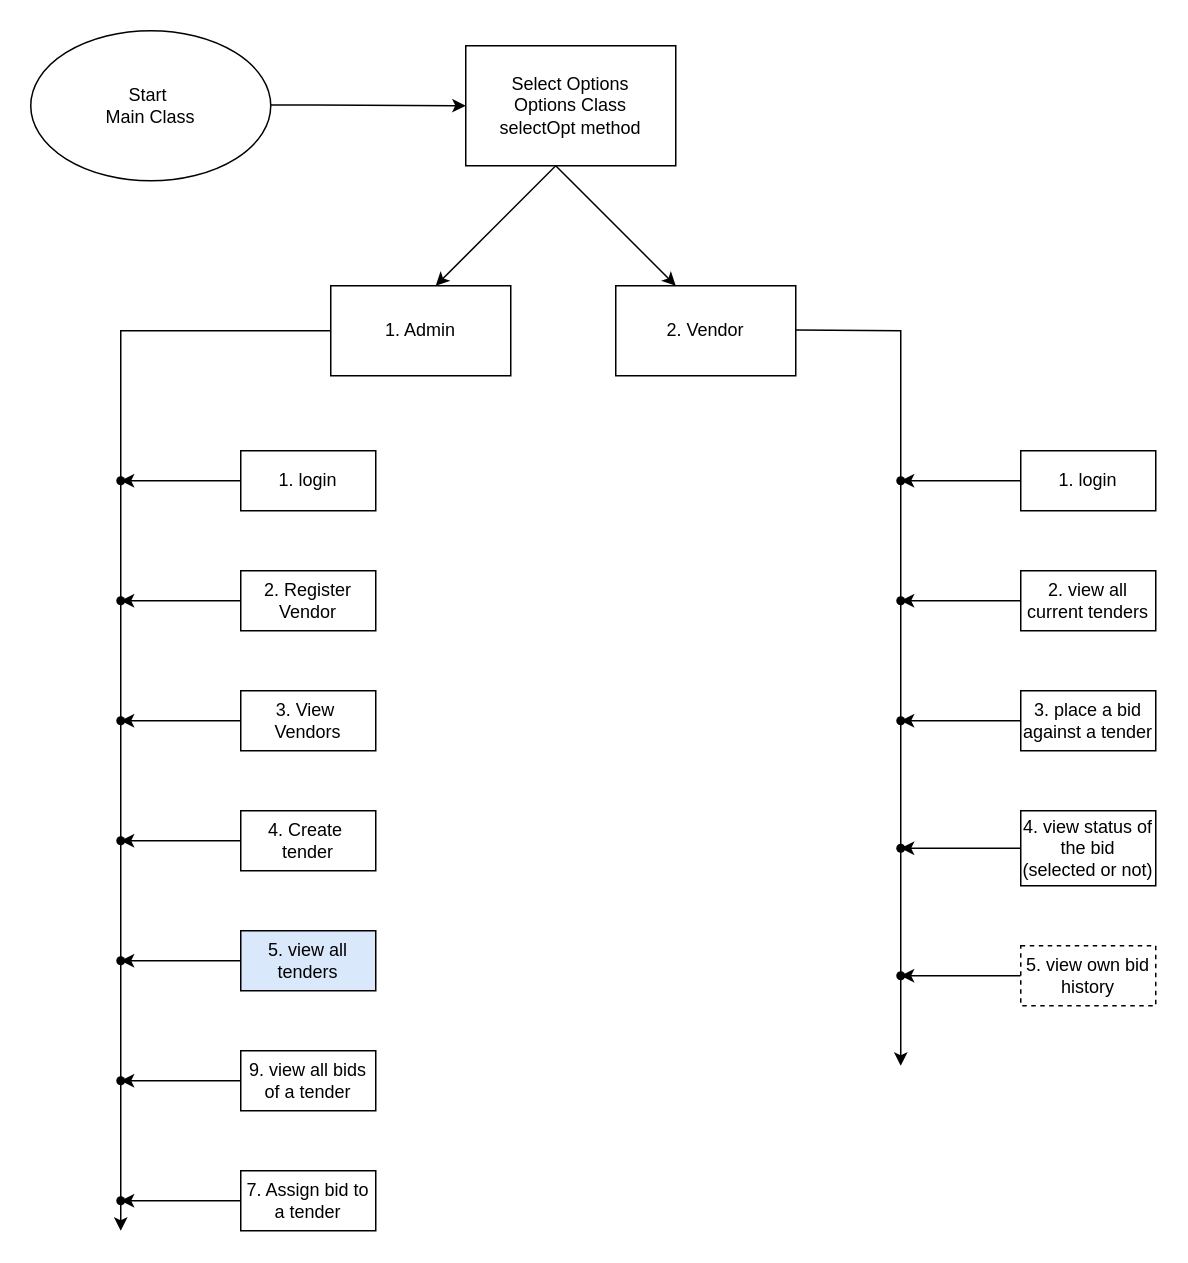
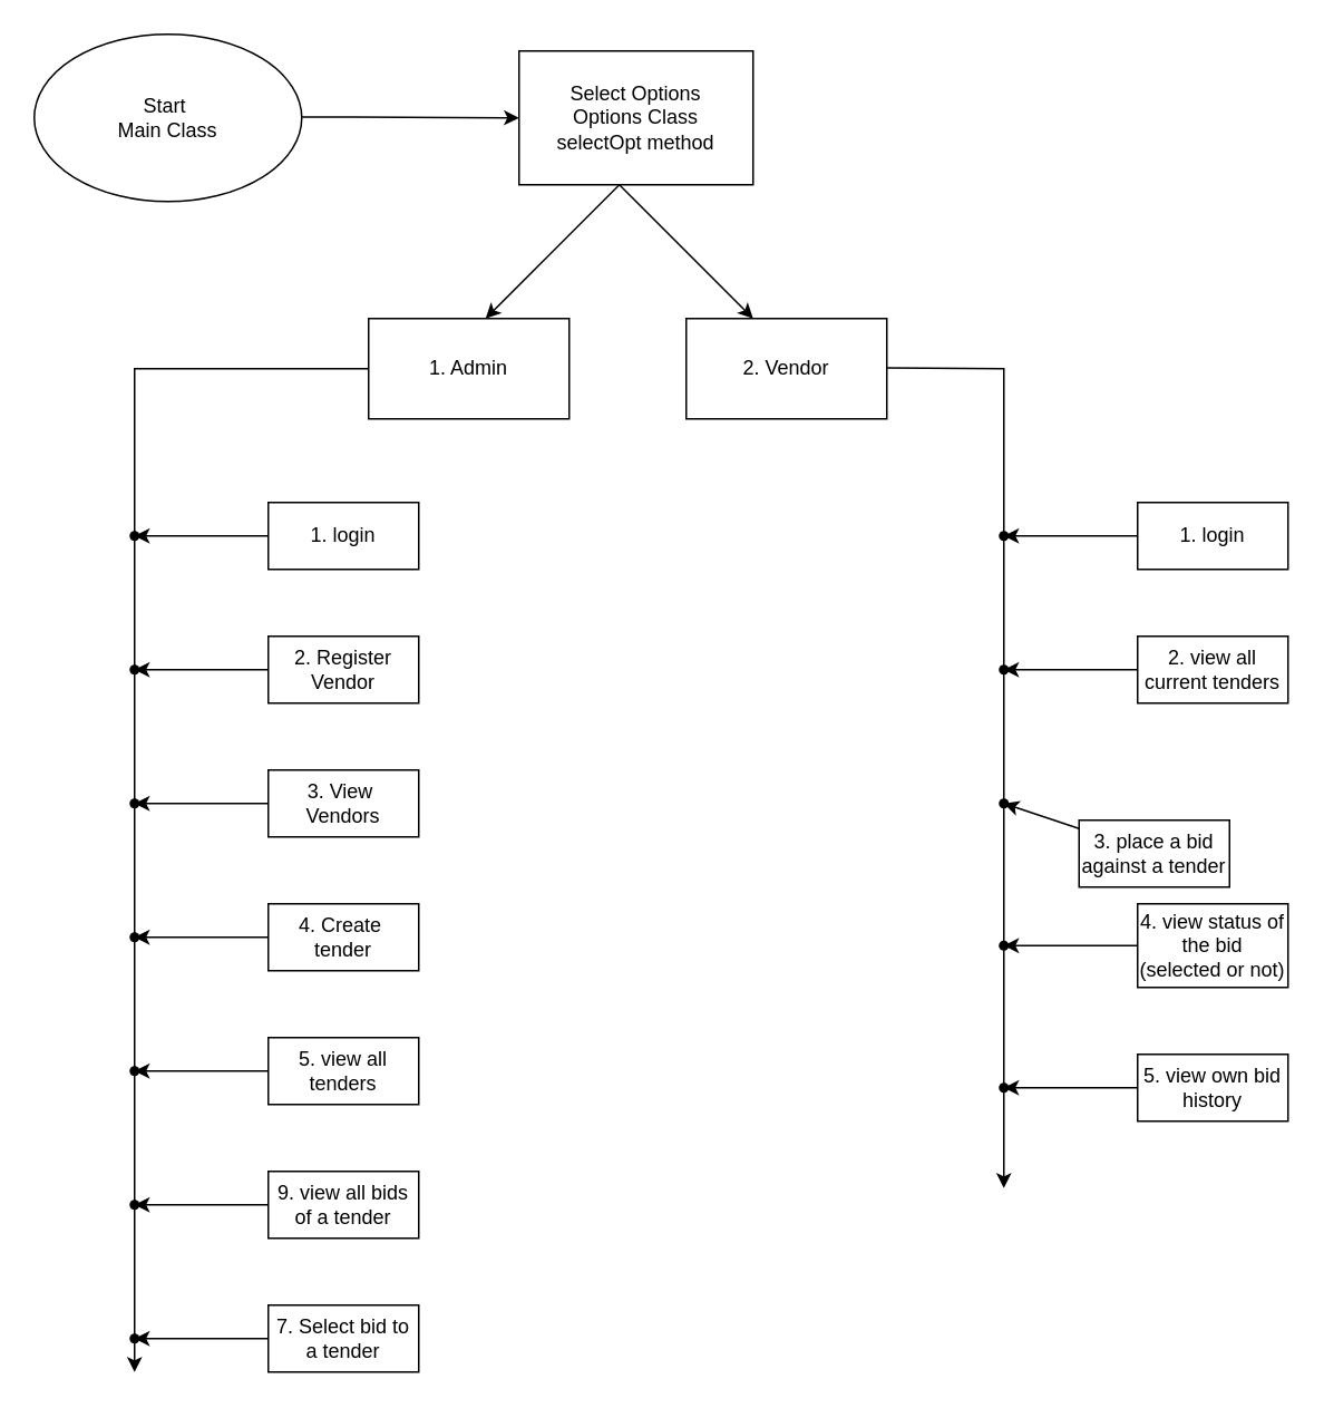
- <mxCell id="37" value="3. place a bid against a tender" style="whiteSpace=wrap;html=1;" vertex="1" parent="1"><mxGeometry x="680" y="460" width="90" height="40" as="geometry" /></mxCell>
+ <mxCell id="37" value="3. place a bid against a tender" style="whiteSpace=wrap;html=1;" vertex="1" parent="1"><mxGeometry x="645" y="490" width="90" height="40" as="geometry" /></mxCell>
- <mxCell id="19" value="5. view all&lt;br&gt;tenders" style="whiteSpace=wrap;html=1;fillColor=#dae8fc;" vertex="1" parent="1"><mxGeometry x="160" y="620" width="90" height="40" as="geometry" /></mxCell>
+ <mxCell id="19" value="5. view all&lt;br&gt;tenders" style="whiteSpace=wrap;html=1;" vertex="1" parent="1"><mxGeometry x="160" y="620" width="90" height="40" as="geometry" /></mxCell>
- <mxCell id="41" value="5. view own bid history" style="whiteSpace=wrap;html=1;dashed=1;" vertex="1" parent="1"><mxGeometry x="680" y="630" width="90" height="40" as="geometry" /></mxCell>
+ <mxCell id="41" value="5. view own bid history" style="whiteSpace=wrap;html=1;" vertex="1" parent="1"><mxGeometry x="680" y="630" width="90" height="40" as="geometry" /></mxCell>
- <mxCell id="23" value="7. Assign bid to a tender" style="whiteSpace=wrap;html=1;" vertex="1" parent="1"><mxGeometry x="160" y="780" width="90" height="40" as="geometry" /></mxCell>
+ <mxCell id="23" value="7. Select bid to a tender" style="whiteSpace=wrap;html=1;" vertex="1" parent="1"><mxGeometry x="160" y="780" width="90" height="40" as="geometry" /></mxCell>
